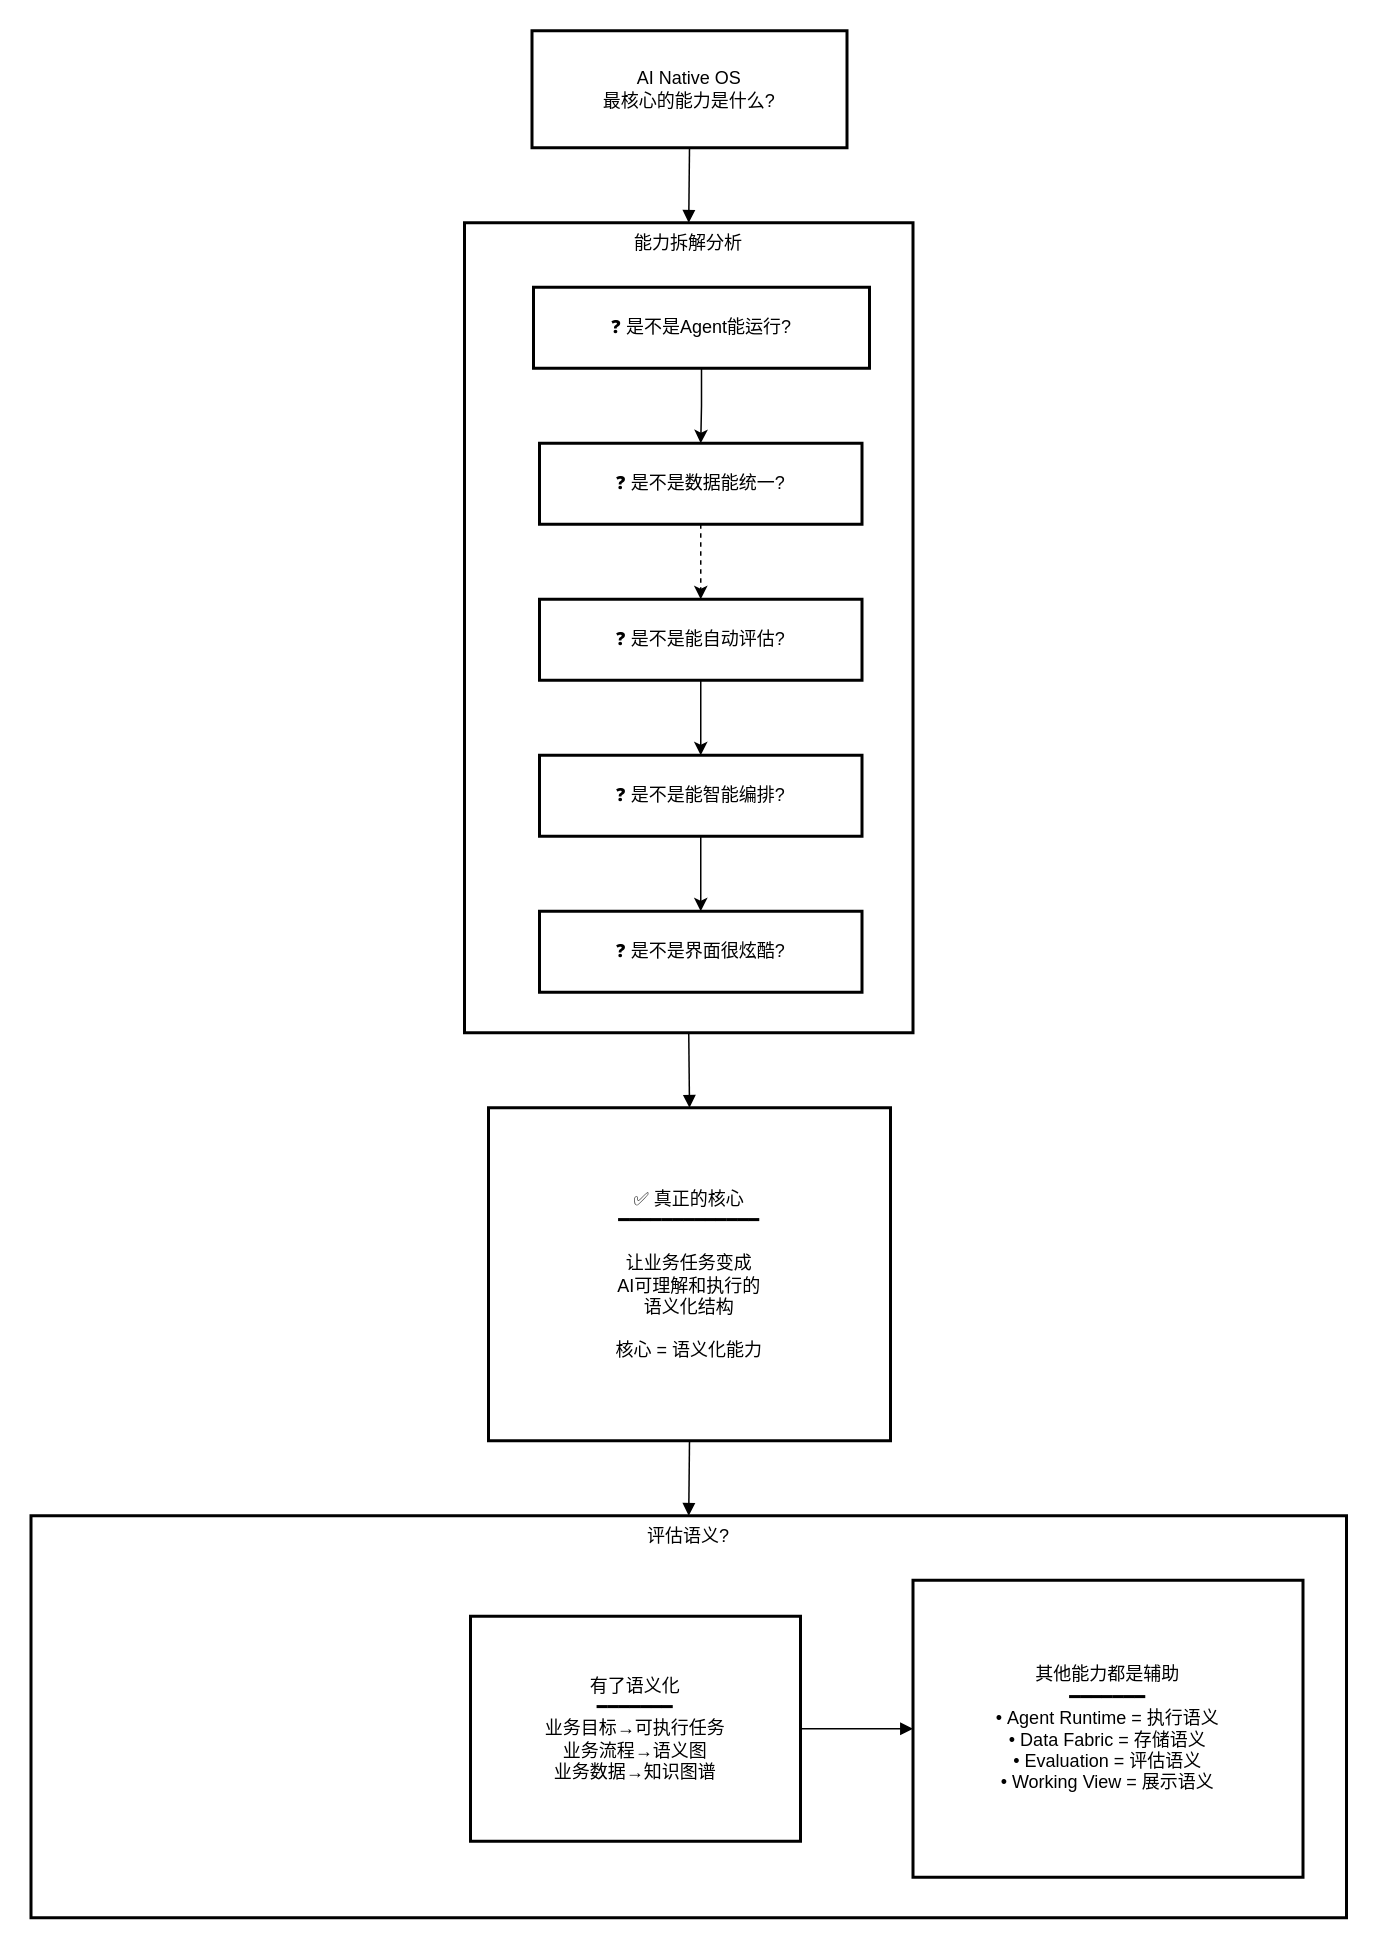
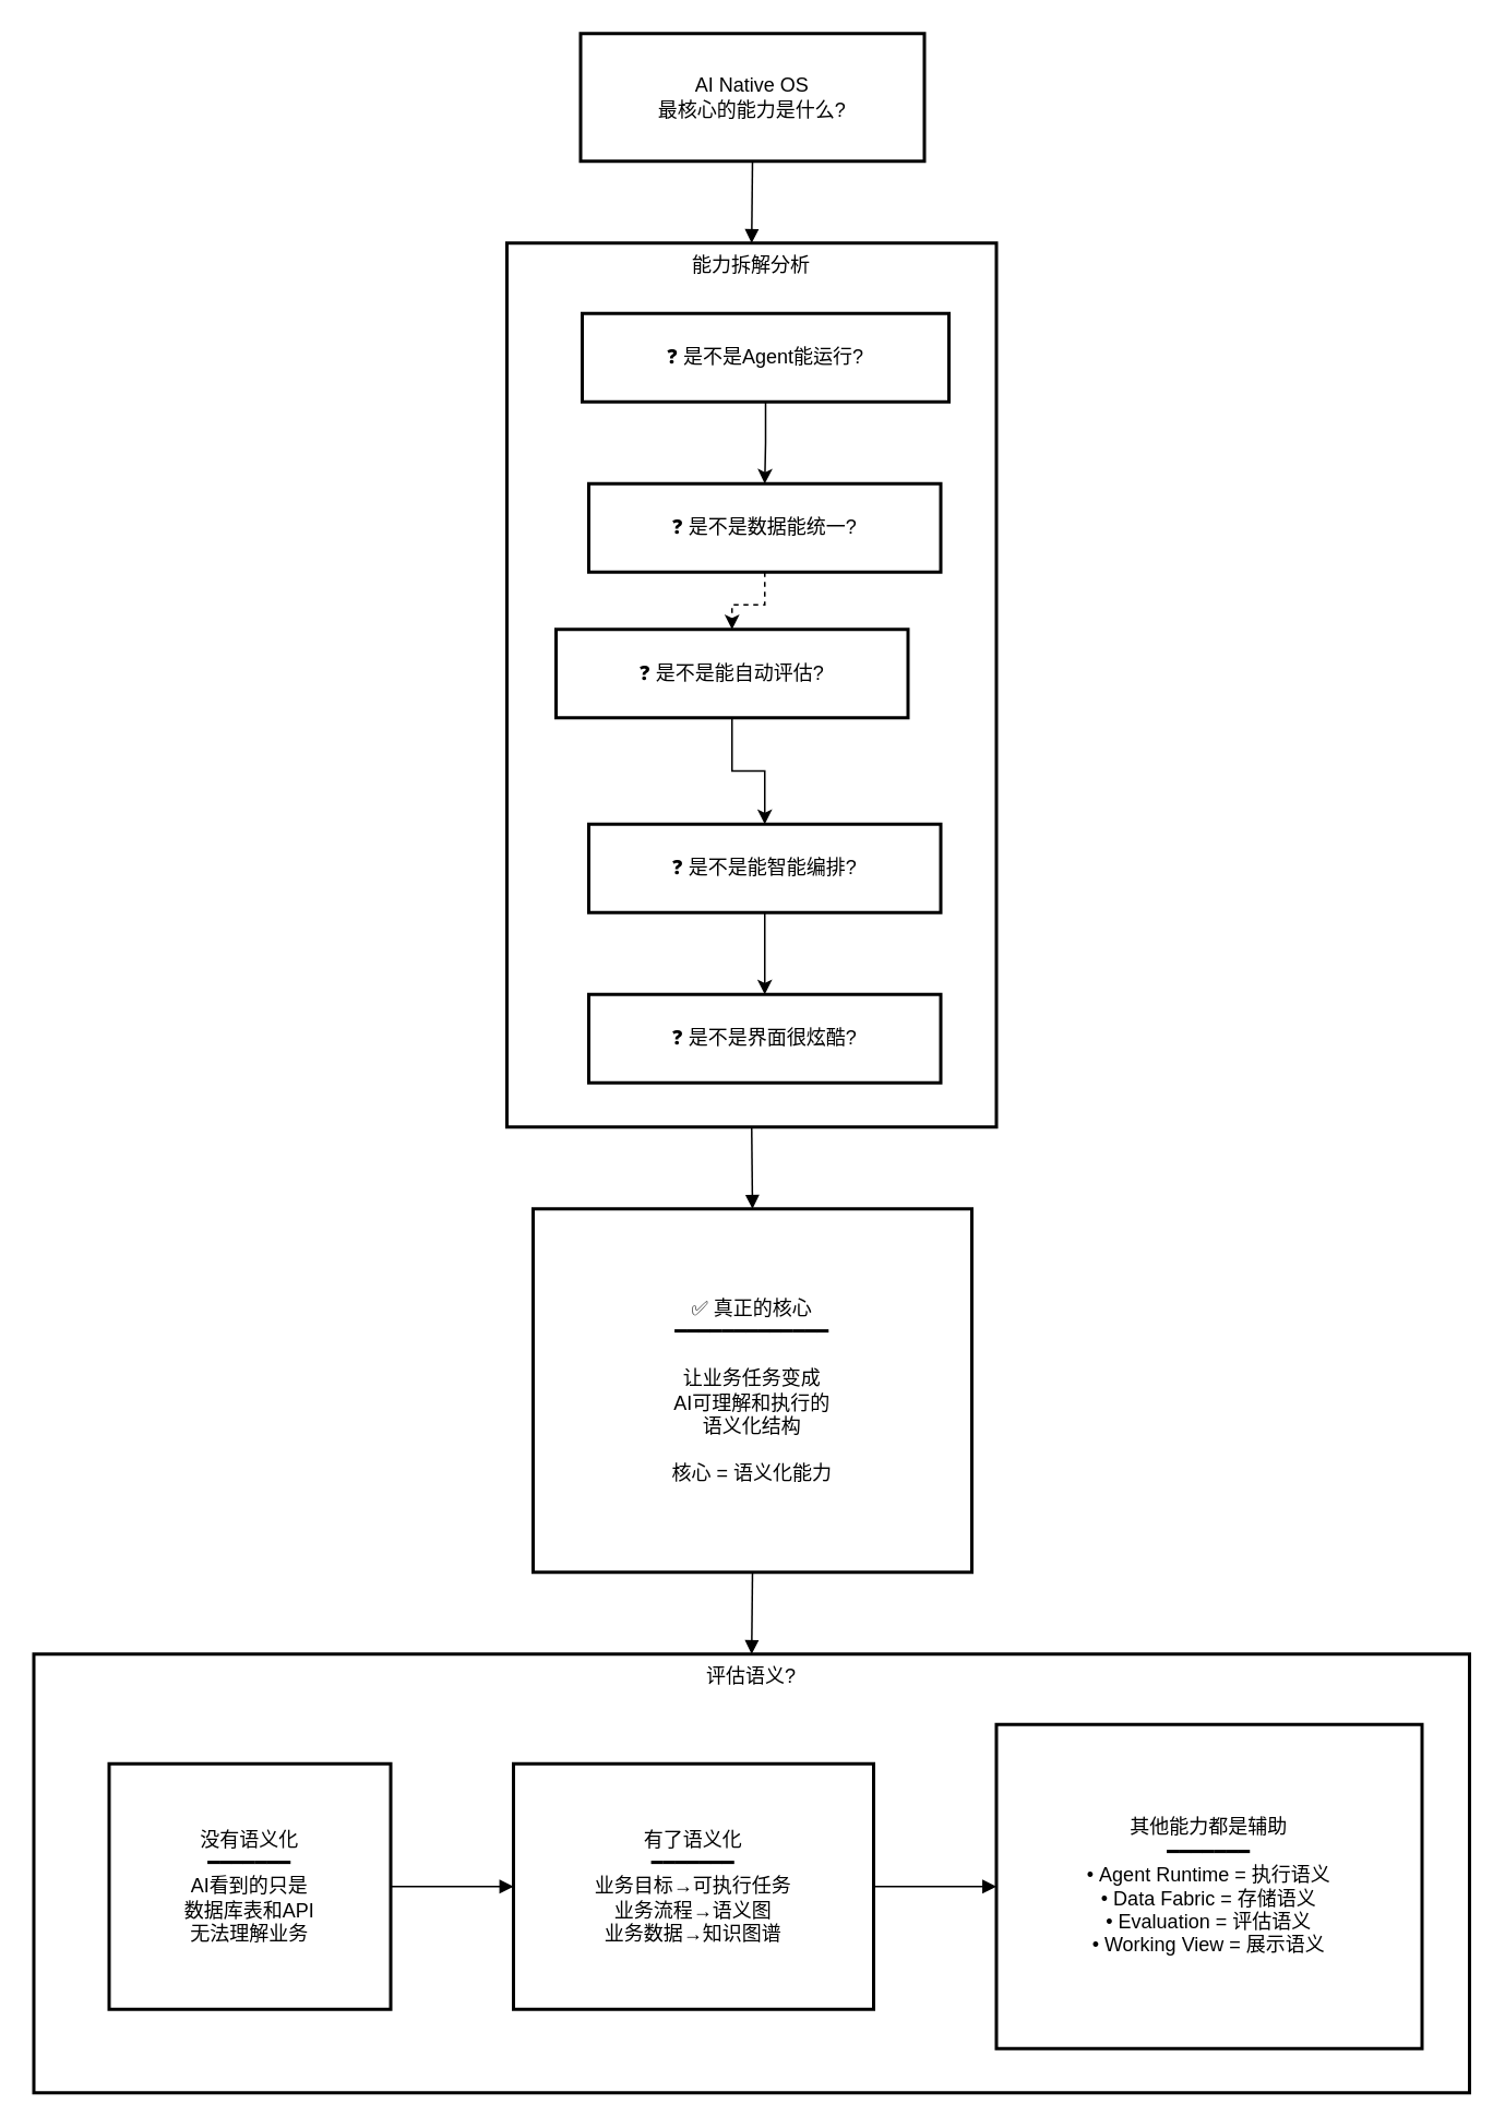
- <mxCell id="14" value="❓ 是不是能自动评估?" style="whiteSpace=wrap;strokeWidth=2;" vertex="1" parent="8"><mxGeometry x="50" y="251" width="215" height="54" as="geometry" /></mxCell>
+ <mxCell id="14" value="❓ 是不是能自动评估?" style="whiteSpace=wrap;strokeWidth=2;" vertex="1" parent="8"><mxGeometry x="30" y="236" width="215" height="54" as="geometry" /></mxCell>
+ <mxCell id="3" value="没有语义化&#10;━━━━━━━&#10;AI看到的只是&#10;数据库表和API&#10;无法理解业务" style="whiteSpace=wrap;strokeWidth=2;" vertex="1" parent="2"><mxGeometry x="46" y="67" width="172" height="150" as="geometry" /></mxCell>
+ <mxCell id="6" value="" style="curved=1;startArrow=none;endArrow=block;exitX=1;exitY=0.5;entryX=0;entryY=0.5;rounded=0;" edge="1" parent="2" source="3" target="4"><mxGeometry relative="1" as="geometry"><Array as="points" /></mxGeometry></mxCell>
